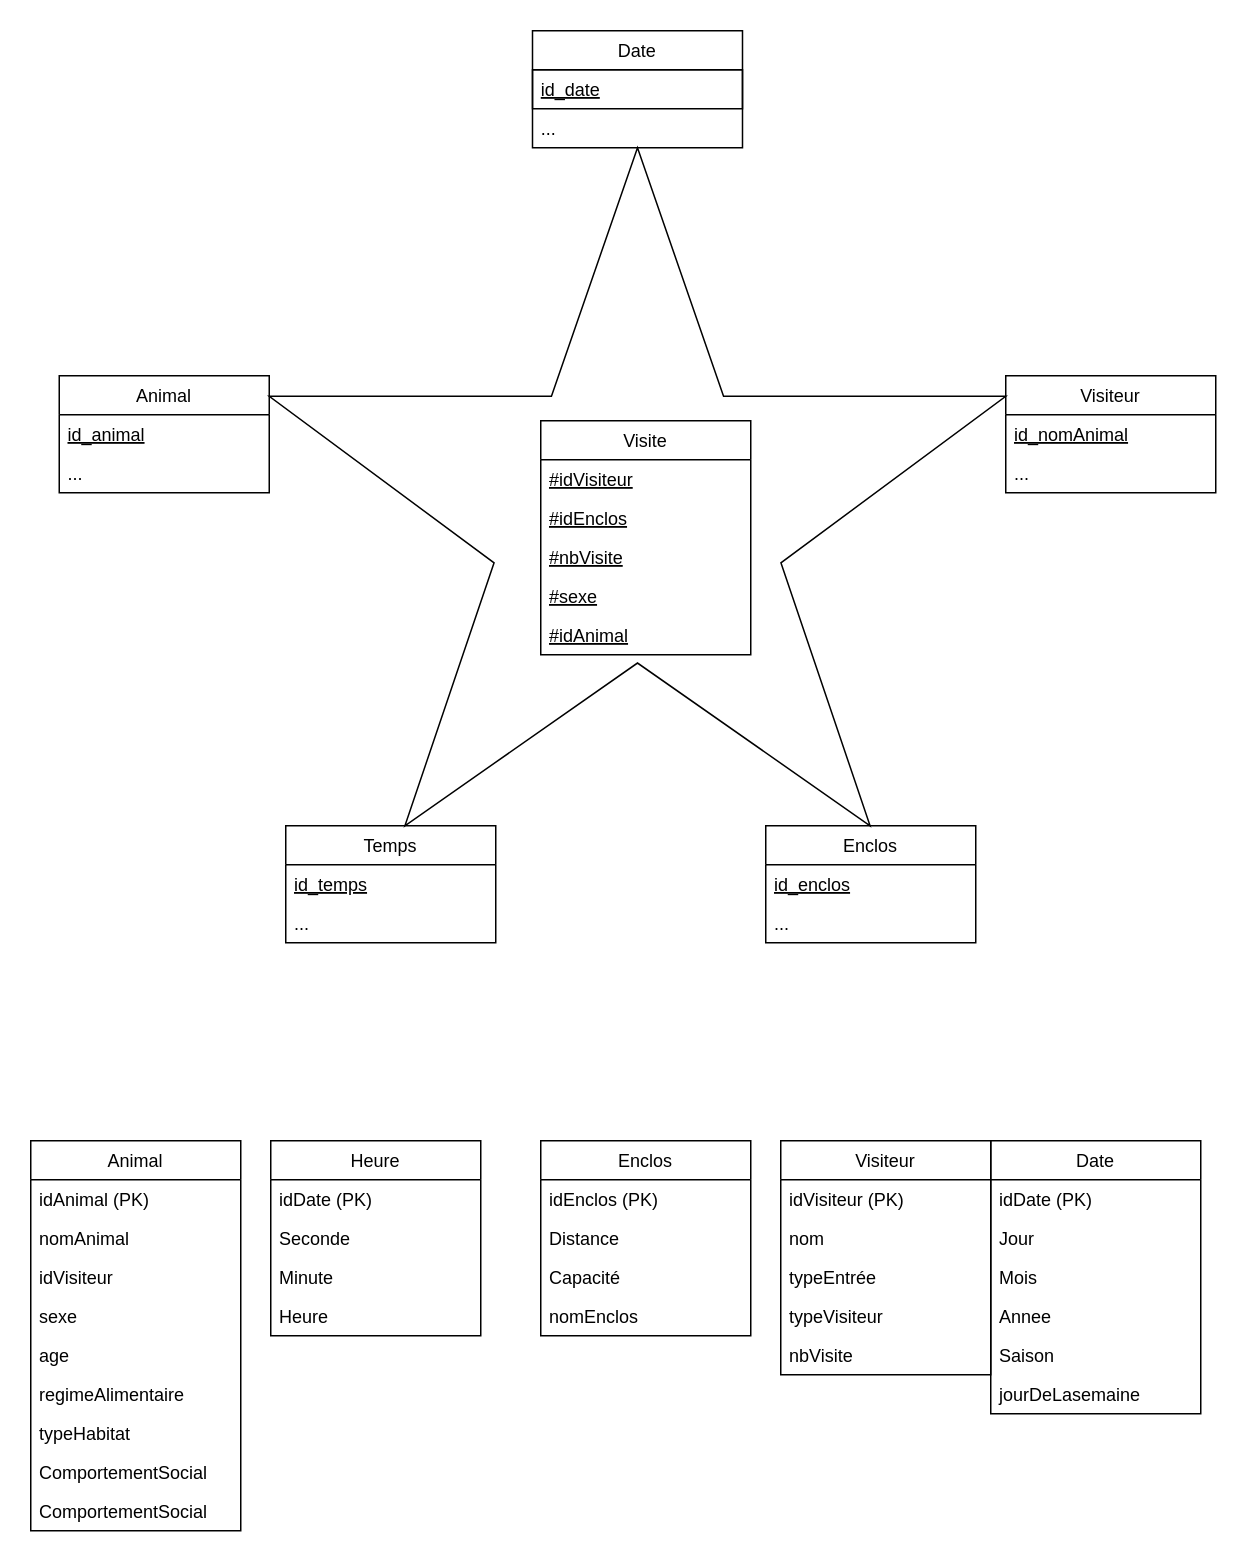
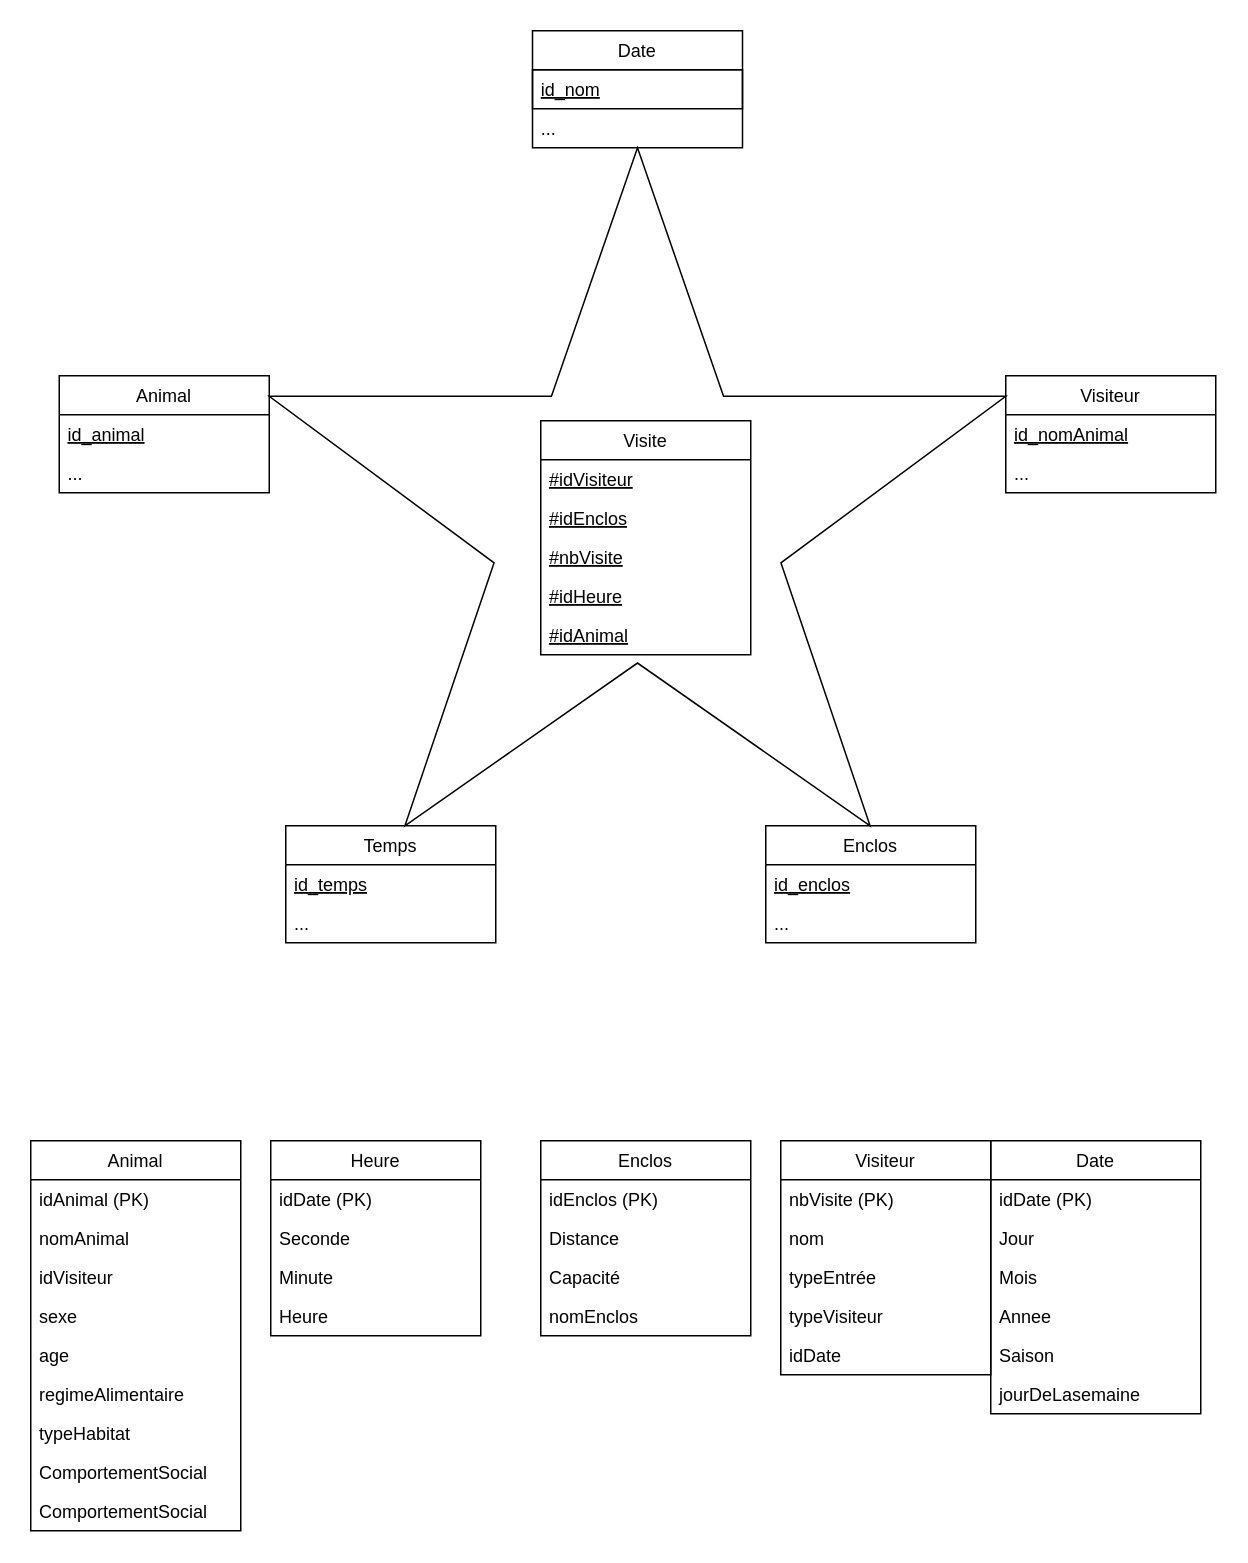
- <mxCell id="22" value="id_date" style="text;strokeColor=#000000;fillColor=none;align=left;verticalAlign=top;spacingLeft=4;spacingRight=4;overflow=hidden;rotatable=0;points=[[0,0.5],[1,0.5]];portConstraint=eastwest;fontStyle=4" vertex="1" parent="21"><mxGeometry y="26" width="140" height="26" as="geometry" /></mxCell>
+ <mxCell id="22" value="id_nom" style="text;strokeColor=#000000;fillColor=none;align=left;verticalAlign=top;spacingLeft=4;spacingRight=4;overflow=hidden;rotatable=0;points=[[0,0.5],[1,0.5]];portConstraint=eastwest;fontStyle=4" vertex="1" parent="21"><mxGeometry y="26" width="140" height="26" as="geometry" /></mxCell>
- <mxCell id="7" value="#sexe" style="text;strokeColor=none;fillColor=none;align=left;verticalAlign=top;spacingLeft=4;spacingRight=4;overflow=hidden;rotatable=0;points=[[0,0.5],[1,0.5]];portConstraint=eastwest;fontStyle=4" vertex="1" parent="3"><mxGeometry y="104" width="140" height="26" as="geometry" /></mxCell>
+ <mxCell id="7" value="#idHeure" style="text;strokeColor=none;fillColor=none;align=left;verticalAlign=top;spacingLeft=4;spacingRight=4;overflow=hidden;rotatable=0;points=[[0,0.5],[1,0.5]];portConstraint=eastwest;fontStyle=4" vertex="1" parent="3"><mxGeometry y="104" width="140" height="26" as="geometry" /></mxCell>
- <mxCell id="45" value="idVisiteur (PK)" style="text;strokeColor=none;fillColor=none;align=left;verticalAlign=top;spacingLeft=4;spacingRight=4;overflow=hidden;rotatable=0;points=[[0,0.5],[1,0.5]];portConstraint=eastwest;" vertex="1" parent="44"><mxGeometry y="26" width="140" height="26" as="geometry" /></mxCell>
+ <mxCell id="45" value="nbVisite (PK)" style="text;strokeColor=none;fillColor=none;align=left;verticalAlign=top;spacingLeft=4;spacingRight=4;overflow=hidden;rotatable=0;points=[[0,0.5],[1,0.5]];portConstraint=eastwest;" vertex="1" parent="44"><mxGeometry y="26" width="140" height="26" as="geometry" /></mxCell>
- <mxCell id="49" value="nbVisite" style="text;strokeColor=none;fillColor=none;align=left;verticalAlign=top;spacingLeft=4;spacingRight=4;overflow=hidden;rotatable=0;points=[[0,0.5],[1,0.5]];portConstraint=eastwest;" vertex="1" parent="44"><mxGeometry y="130" width="140" height="26" as="geometry" /></mxCell>
+ <mxCell id="49" value="idDate" style="text;strokeColor=none;fillColor=none;align=left;verticalAlign=top;spacingLeft=4;spacingRight=4;overflow=hidden;rotatable=0;points=[[0,0.5],[1,0.5]];portConstraint=eastwest;" vertex="1" parent="44"><mxGeometry y="130" width="140" height="26" as="geometry" /></mxCell>
